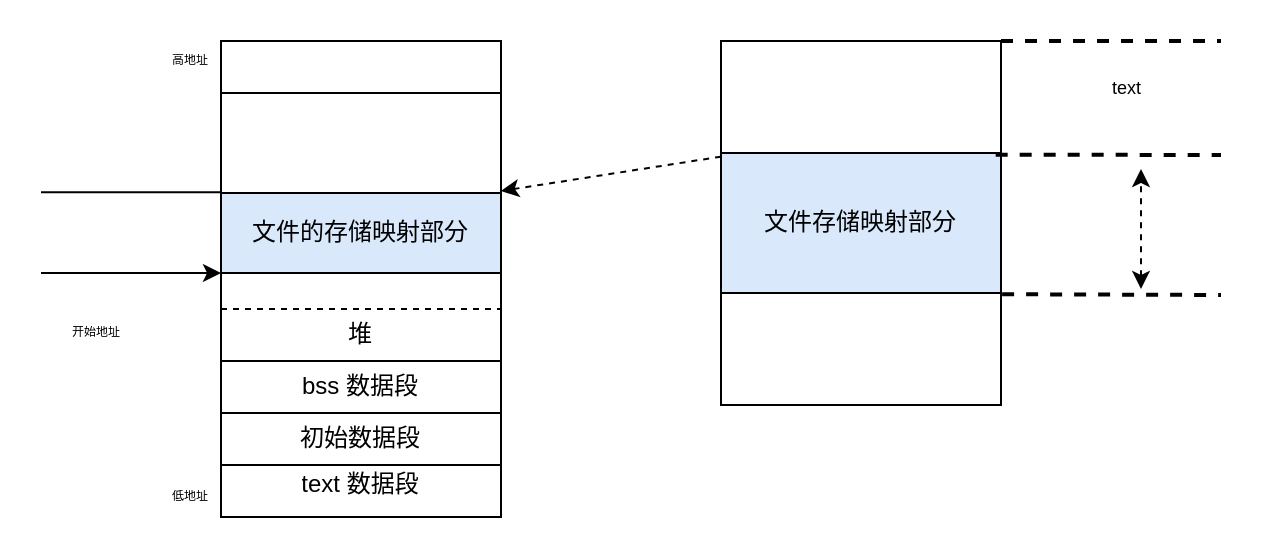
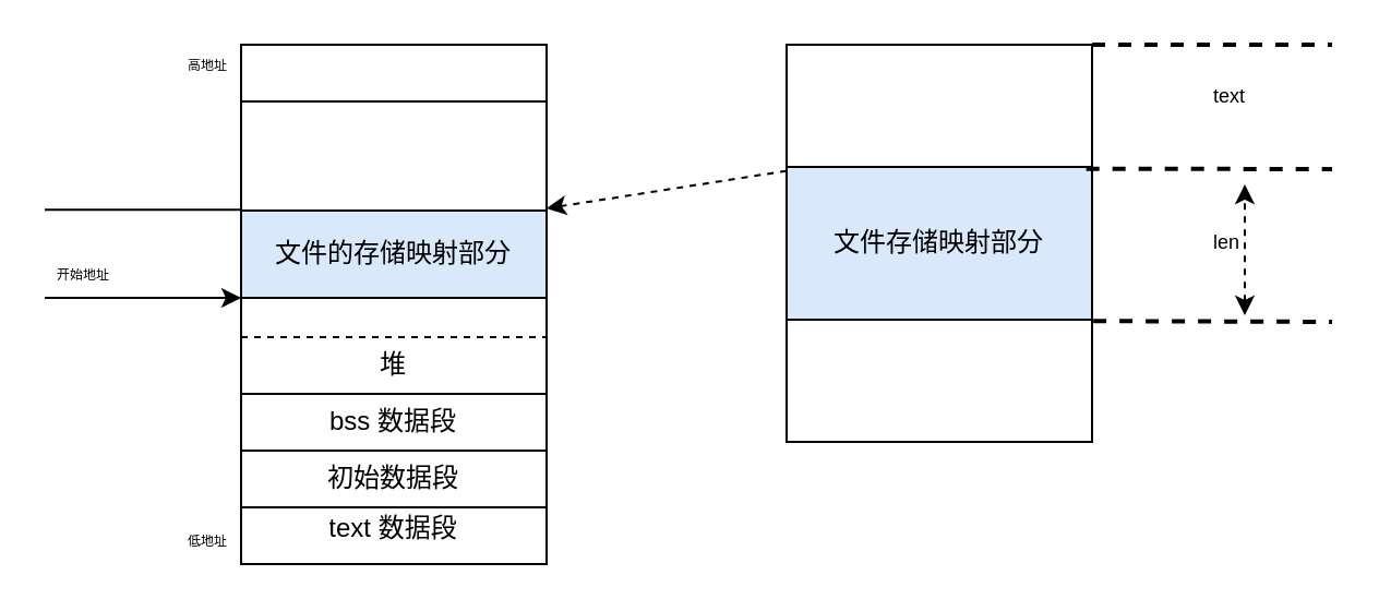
+ <mxCell id="25" value="&lt;font style=&quot;font-size: 9px;&quot;&gt;len&amp;nbsp;&lt;/font&gt;" style="text;strokeColor=none;fillColor=none;align=left;verticalAlign=middle;spacingLeft=4;spacingRight=4;overflow=hidden;points=[[0,0.5],[1,0.5]];portConstraint=eastwest;rotatable=0;whiteSpace=wrap;html=1;fontSize=6;" vertex="1" parent="1"><mxGeometry x="550" y="101" width="40" height="20" as="geometry" /></mxCell>
- <mxCell id="9" value="开始地址" style="text;strokeColor=none;fillColor=none;align=left;verticalAlign=middle;spacingLeft=4;spacingRight=4;overflow=hidden;points=[[0,0.5],[1,0.5]];portConstraint=eastwest;rotatable=0;whiteSpace=wrap;html=1;fontSize=6;" parent="2" vertex="1"><mxGeometry x="10" y="136" width="70" height="20" as="geometry" /></mxCell>
+ <mxCell id="9" value="开始地址" style="text;strokeColor=none;fillColor=none;align=left;verticalAlign=middle;spacingLeft=4;spacingRight=4;overflow=hidden;points=[[0,0.5],[1,0.5]];portConstraint=eastwest;rotatable=0;whiteSpace=wrap;html=1;fontSize=6;" parent="2" vertex="1"><mxGeometry y="96" width="70" height="20" as="geometry" /></mxCell>
